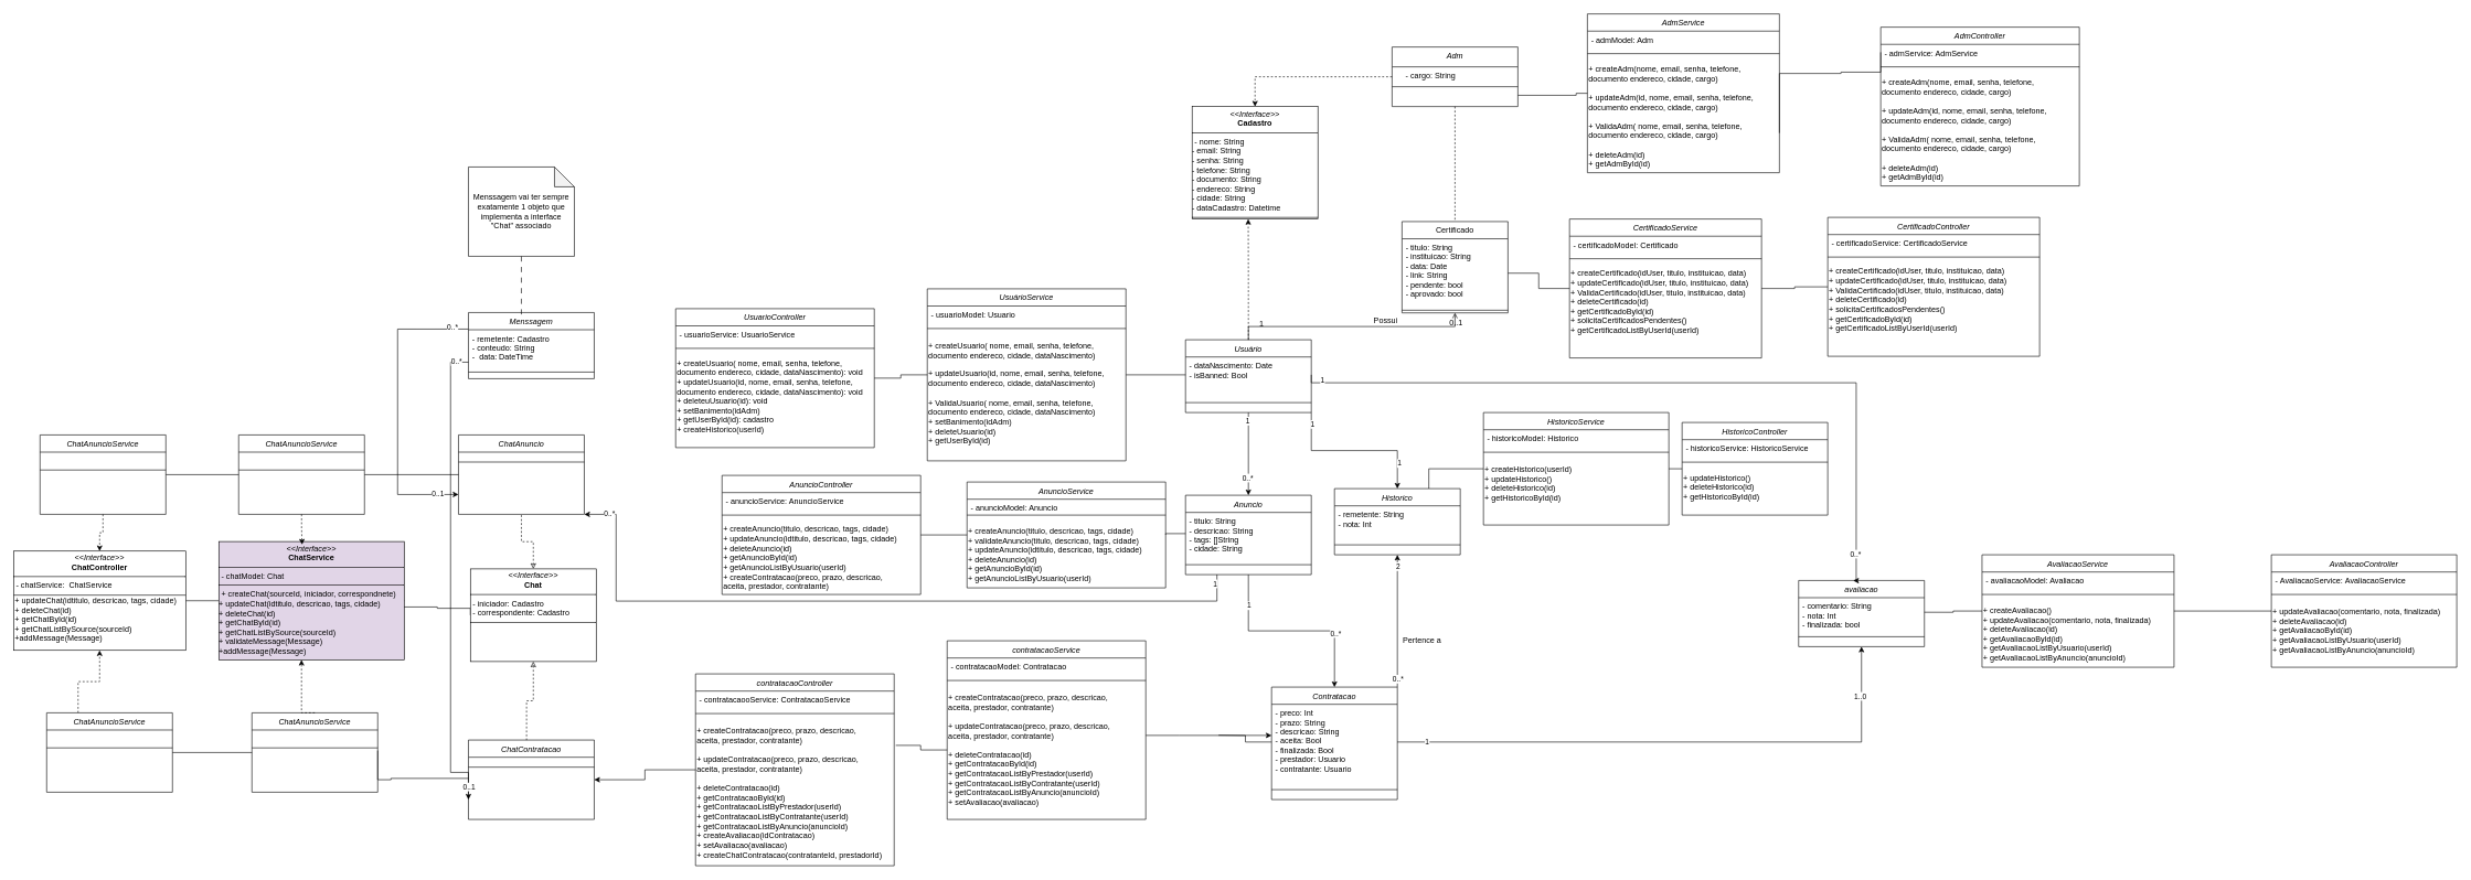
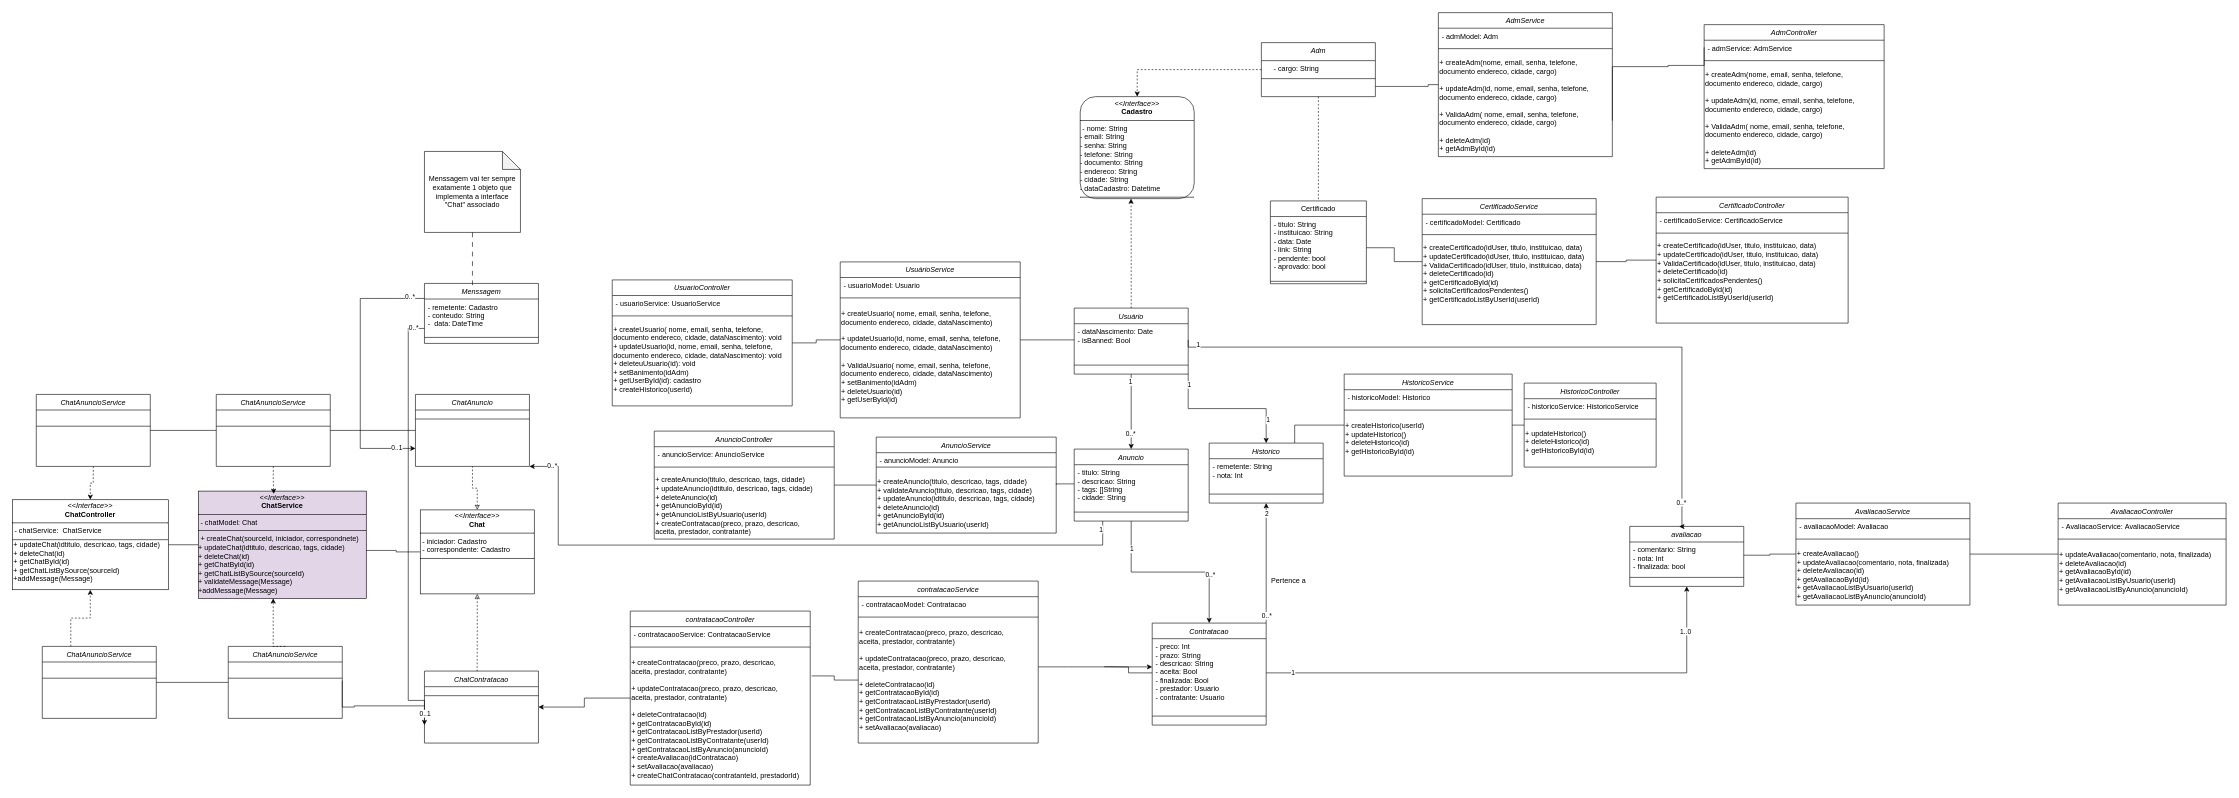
- <mxCell id="130" value="&lt;p style=&quot;margin:0px;margin-top:4px;text-align:center;&quot;&gt;&lt;i&gt;&amp;lt;&amp;lt;Interface&amp;gt;&amp;gt;&lt;/i&gt;&lt;br&gt;&lt;b&gt;Cadastro&lt;/b&gt;&lt;/p&gt;&lt;hr size=&quot;1&quot; style=&quot;border-style:solid;&quot;&gt;&lt;p style=&quot;margin:0px;margin-left:4px;&quot;&gt;&lt;span style=&quot;text-wrap-mode: nowrap; background-color: transparent; color: light-dark(rgb(0, 0, 0), rgb(255, 255, 255));&quot;&gt;- nome: String&lt;/span&gt;&lt;/p&gt;&lt;span style=&quot;text-wrap-mode: nowrap;&quot;&gt;- email: String&lt;/span&gt;&lt;br style=&quot;padding: 0px; margin: 0px; text-wrap-mode: nowrap;&quot;&gt;&lt;span style=&quot;text-wrap-mode: nowrap;&quot;&gt;- senha: String&lt;/span&gt;&lt;div&gt;- telefone: String&lt;br style=&quot;padding: 0px; margin: 0px; text-wrap-mode: nowrap;&quot;&gt;&lt;span style=&quot;text-wrap-mode: nowrap;&quot;&gt;- documento: String&lt;/span&gt;&lt;/div&gt;&lt;div&gt;&lt;span style=&quot;text-wrap-mode: nowrap;&quot;&gt;- endereco: String&lt;/span&gt;&lt;br style=&quot;padding: 0px; margin: 0px; text-wrap-mode: nowrap;&quot;&gt;&lt;span style=&quot;text-wrap-mode: nowrap;&quot;&gt;- cidade: String&lt;/span&gt;&lt;br style=&quot;padding: 0px; margin: 0px; text-wrap-mode: nowrap;&quot;&gt;&lt;div&gt;&lt;span style=&quot;text-wrap-mode: nowrap;&quot;&gt;- dataCadastro: Datetime&lt;/span&gt;&lt;span style=&quot;text-wrap-mode: nowrap;&quot;&gt;&lt;br&gt;&lt;/span&gt;&lt;hr size=&quot;1&quot; style=&quot;border-style:solid;&quot;&gt;&lt;p style=&quot;margin:0px;margin-left:4px;&quot;&gt;&lt;br&gt;&lt;/p&gt;&lt;/div&gt;&lt;/div&gt;" style="verticalAlign=top;align=left;overflow=fill;html=1;whiteSpace=wrap;" parent="1" vertex="1"><mxGeometry x="1800" y="160.5" width="190" height="170" as="geometry" /></mxCell>
+ <mxCell id="130" value="&lt;p style=&quot;margin:0px;margin-top:4px;text-align:center;&quot;&gt;&lt;i&gt;&amp;lt;&amp;lt;Interface&amp;gt;&amp;gt;&lt;/i&gt;&lt;br&gt;&lt;b&gt;Cadastro&lt;/b&gt;&lt;/p&gt;&lt;hr size=&quot;1&quot; style=&quot;border-style:solid;&quot;&gt;&lt;p style=&quot;margin:0px;margin-left:4px;&quot;&gt;&lt;span style=&quot;text-wrap-mode: nowrap; background-color: transparent; color: light-dark(rgb(0, 0, 0), rgb(255, 255, 255));&quot;&gt;- nome: String&lt;/span&gt;&lt;/p&gt;&lt;span style=&quot;text-wrap-mode: nowrap;&quot;&gt;- email: String&lt;/span&gt;&lt;br style=&quot;padding: 0px; margin: 0px; text-wrap-mode: nowrap;&quot;&gt;&lt;span style=&quot;text-wrap-mode: nowrap;&quot;&gt;- senha: String&lt;/span&gt;&lt;div&gt;- telefone: String&lt;br style=&quot;padding: 0px; margin: 0px; text-wrap-mode: nowrap;&quot;&gt;&lt;span style=&quot;text-wrap-mode: nowrap;&quot;&gt;- documento: String&lt;/span&gt;&lt;/div&gt;&lt;div&gt;&lt;span style=&quot;text-wrap-mode: nowrap;&quot;&gt;- endereco: String&lt;/span&gt;&lt;br style=&quot;padding: 0px; margin: 0px; text-wrap-mode: nowrap;&quot;&gt;&lt;span style=&quot;text-wrap-mode: nowrap;&quot;&gt;- cidade: String&lt;/span&gt;&lt;br style=&quot;padding: 0px; margin: 0px; text-wrap-mode: nowrap;&quot;&gt;&lt;div&gt;&lt;span style=&quot;text-wrap-mode: nowrap;&quot;&gt;- dataCadastro: Datetime&lt;/span&gt;&lt;span style=&quot;text-wrap-mode: nowrap;&quot;&gt;&lt;br&gt;&lt;/span&gt;&lt;hr size=&quot;1&quot; style=&quot;border-style:solid;&quot;&gt;&lt;p style=&quot;margin:0px;margin-left:4px;&quot;&gt;&lt;br&gt;&lt;/p&gt;&lt;/div&gt;&lt;/div&gt;" style="verticalAlign=top;align=left;overflow=fill;html=1;whiteSpace=wrap;rounded=1;" parent="1" vertex="1"><mxGeometry x="1800" y="160.5" width="190" height="170" as="geometry" /></mxCell>
- <mxCell id="14" value="" style="endArrow=open;shadow=0;strokeWidth=1;rounded=0;curved=0;endFill=1;edgeStyle=elbowEdgeStyle;elbow=vertical;" parent="1" source="8" target="11" edge="1"><mxGeometry x="0.5" y="41" relative="1" as="geometry"><mxPoint x="1950" y="560" as="sourcePoint" /><mxPoint x="2110" y="560" as="targetPoint" /><mxPoint x="-40" y="32" as="offset" /></mxGeometry></mxCell>
- <mxCell id="15" value="1" style="resizable=0;align=left;verticalAlign=bottom;labelBackgroundColor=none;fontSize=12;" parent="14" connectable="0" vertex="1"><mxGeometry x="-1" relative="1" as="geometry"><mxPoint x="15" y="-15" as="offset" /></mxGeometry></mxCell>
- <mxCell id="16" value="0..1" style="resizable=0;align=right;verticalAlign=bottom;labelBackgroundColor=none;fontSize=12;" parent="14" connectable="0" vertex="1"><mxGeometry x="1" relative="1" as="geometry"><mxPoint x="13" y="24" as="offset" /></mxGeometry></mxCell>
- <mxCell id="17" value="Possui" style="text;html=1;resizable=0;points=[];;align=center;verticalAlign=middle;labelBackgroundColor=none;rounded=0;shadow=0;strokeWidth=1;fontSize=12;" parent="14" vertex="1" connectable="0"><mxGeometry x="0.5" y="49" relative="1" as="geometry"><mxPoint x="-38" y="40" as="offset" /></mxGeometry></mxCell>
- <mxCell id="135" value="&lt;p style=&quot;margin:0px;margin-top:4px;text-align:center;&quot;&gt;&lt;i&gt;&amp;lt;&amp;lt;Interface&amp;gt;&amp;gt;&lt;/i&gt;&lt;br&gt;&lt;b&gt;Chat&lt;/b&gt;&lt;/p&gt;&lt;hr size=&quot;1&quot; style=&quot;border-style:solid;&quot;&gt;&lt;p style=&quot;margin:0px;margin-left:4px;&quot;&gt;&lt;span style=&quot;text-wrap-mode: nowrap; background-color: transparent; color: light-dark(rgb(0, 0, 0), rgb(255, 255, 255));&quot;&gt;- iniciador: Cadastro&lt;/span&gt;&lt;/p&gt;&lt;p style=&quot;margin:0px;margin-left:4px;&quot;&gt;&lt;span style=&quot;text-wrap-mode: nowrap; background-color: transparent; color: light-dark(rgb(0, 0, 0), rgb(255, 255, 255));&quot;&gt;- correspondente: Cadastro&lt;/span&gt;&lt;/p&gt;&lt;div&gt;&lt;hr size=&quot;1&quot; style=&quot;border-style:solid;&quot;&gt;&lt;p style=&quot;margin:0px;margin-left:4px;&quot;&gt;&lt;br&gt;&lt;/p&gt;&lt;/div&gt;" style="verticalAlign=top;align=left;overflow=fill;html=1;whiteSpace=wrap;" parent="1" vertex="1"><mxGeometry x="710" y="859.36" width="190" height="140" as="geometry" /></mxCell>
+ <mxCell id="135" value="&lt;p style=&quot;margin:0px;margin-top:4px;text-align:center;&quot;&gt;&lt;i&gt;&amp;lt;&amp;lt;Interface&amp;gt;&amp;gt;&lt;/i&gt;&lt;br&gt;&lt;b&gt;Chat&lt;/b&gt;&lt;/p&gt;&lt;hr size=&quot;1&quot; style=&quot;border-style:solid;&quot;&gt;&lt;p style=&quot;margin:0px;margin-left:4px;&quot;&gt;&lt;span style=&quot;text-wrap-mode: nowrap; background-color: transparent; color: light-dark(rgb(0, 0, 0), rgb(255, 255, 255));&quot;&gt;- iniciador: Cadastro&lt;/span&gt;&lt;/p&gt;&lt;p style=&quot;margin:0px;margin-left:4px;&quot;&gt;&lt;span style=&quot;text-wrap-mode: nowrap; background-color: transparent; color: light-dark(rgb(0, 0, 0), rgb(255, 255, 255));&quot;&gt;- correspondente: Cadastro&lt;/span&gt;&lt;/p&gt;&lt;div&gt;&lt;hr size=&quot;1&quot; style=&quot;border-style:solid;&quot;&gt;&lt;p style=&quot;margin:0px;margin-left:4px;&quot;&gt;&lt;br&gt;&lt;/p&gt;&lt;/div&gt;" style="verticalAlign=top;align=left;overflow=fill;html=1;whiteSpace=wrap;" parent="1" vertex="1"><mxGeometry x="700" y="849.36" width="190" height="140" as="geometry" /></mxCell>
